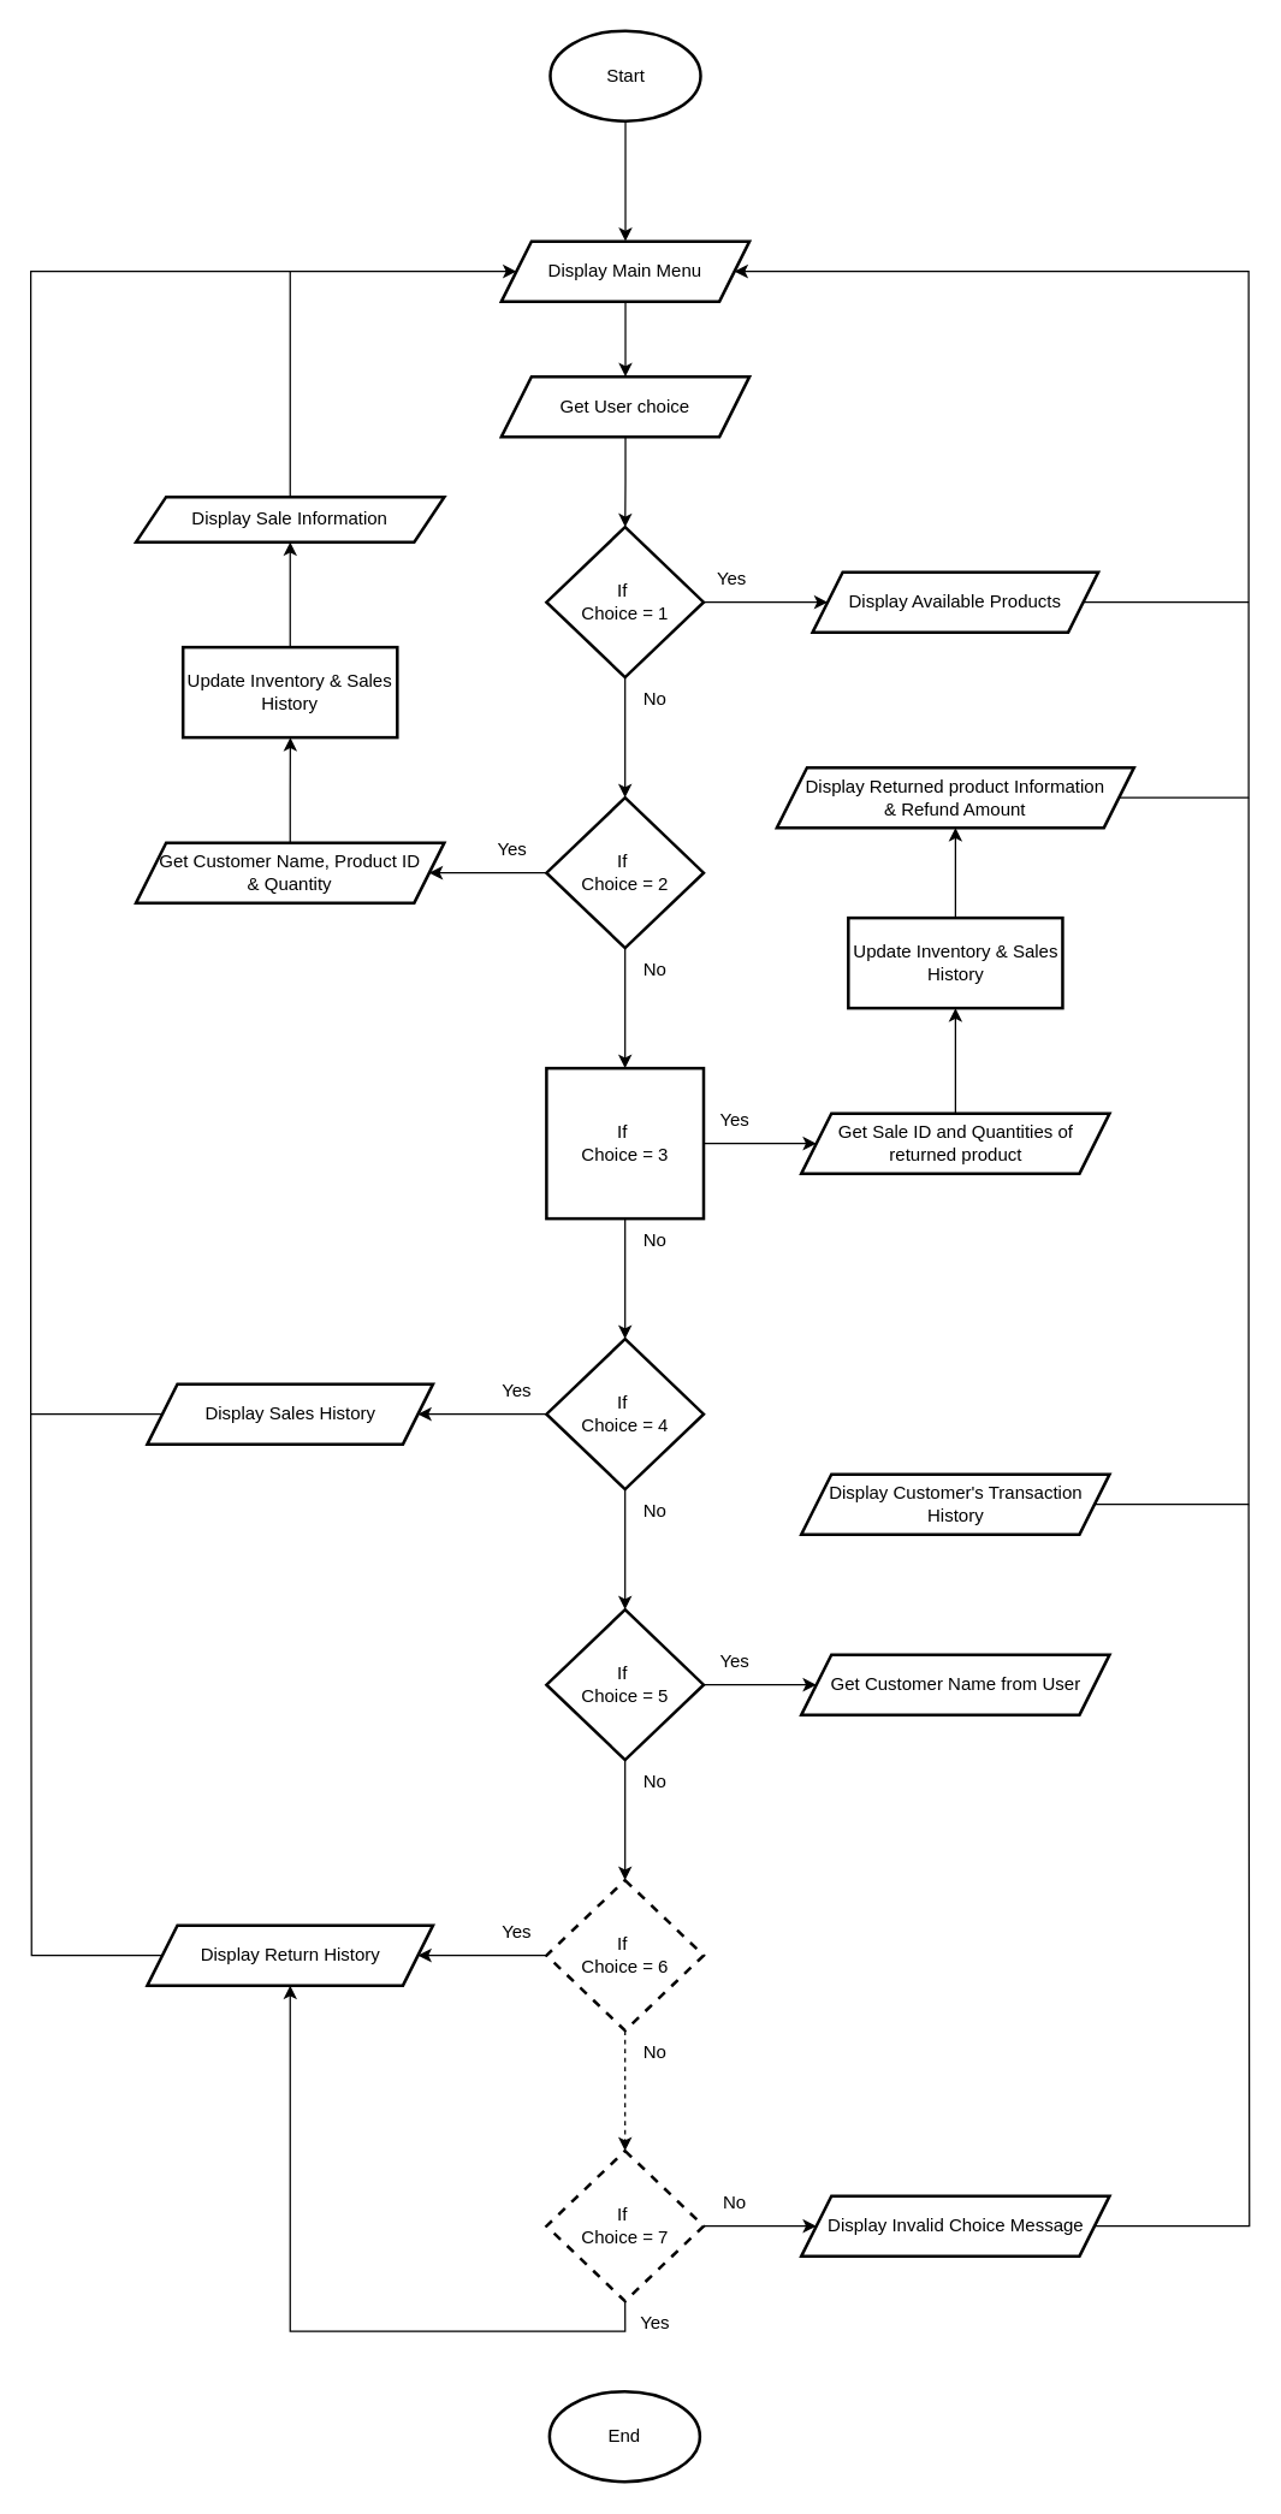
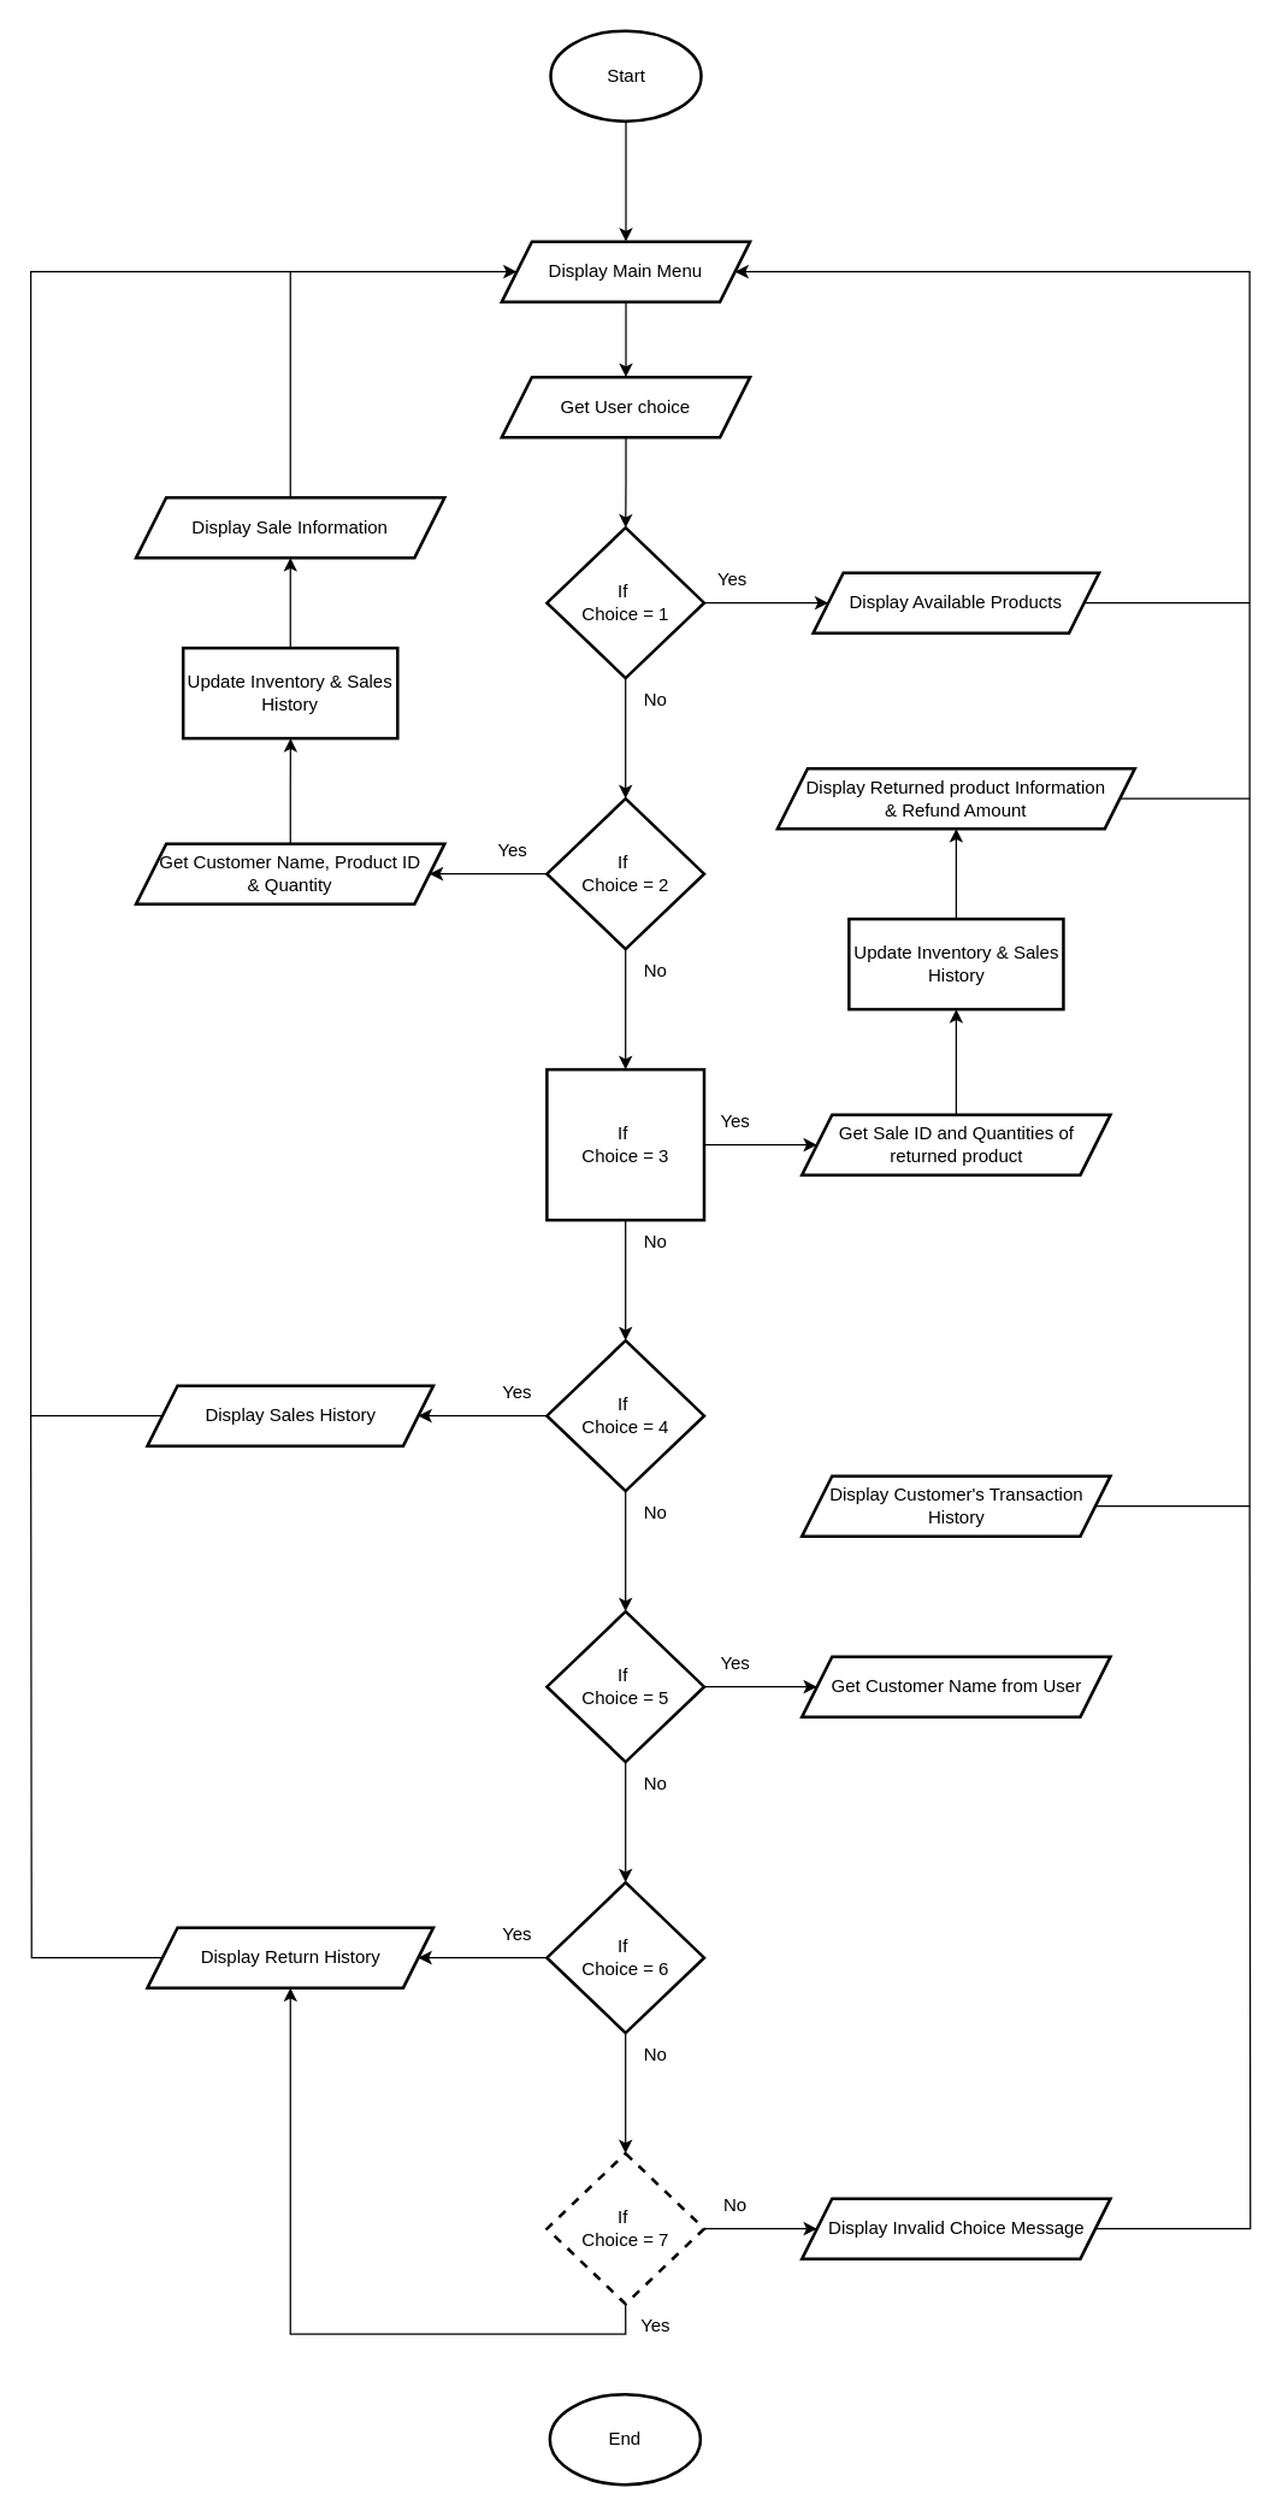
- <mxCell id="19" value="Display Sale Information" style="shape=parallelogram;perimeter=parallelogramPerimeter;whiteSpace=wrap;html=1;fixedSize=1;strokeWidth=2;" vertex="1" parent="1"><mxGeometry x="90" y="330" width="205" height="30" as="geometry" /></mxCell>
+ <mxCell id="19" value="Display Sale Information" style="shape=parallelogram;perimeter=parallelogramPerimeter;whiteSpace=wrap;html=1;fixedSize=1;strokeWidth=2;" vertex="1" parent="1"><mxGeometry x="90" y="330" width="205" height="40" as="geometry" /></mxCell>
- <mxCell id="42" value="If&amp;nbsp;&lt;br&gt;Choice = 6" style="rhombus;whiteSpace=wrap;html=1;strokeWidth=2;dashed=1;" vertex="1" parent="1"><mxGeometry x="363" y="1250" width="104.5" height="100" as="geometry" /></mxCell>
+ <mxCell id="42" value="If&amp;nbsp;&lt;br&gt;Choice = 6" style="rhombus;whiteSpace=wrap;html=1;strokeWidth=2;" vertex="1" parent="1"><mxGeometry x="363" y="1250" width="104.5" height="100" as="geometry" /></mxCell>
- <mxCell id="41" value="" style="edgeStyle=orthogonalEdgeStyle;rounded=0;orthogonalLoop=1;jettySize=auto;html=1;dashed=1;" edge="1" parent="1" source="42" target="46"><mxGeometry relative="1" as="geometry" /></mxCell>
+ <mxCell id="41" value="" style="edgeStyle=orthogonalEdgeStyle;rounded=0;orthogonalLoop=1;jettySize=auto;html=1;" edge="1" parent="1" source="42" target="46"><mxGeometry relative="1" as="geometry" /></mxCell>
